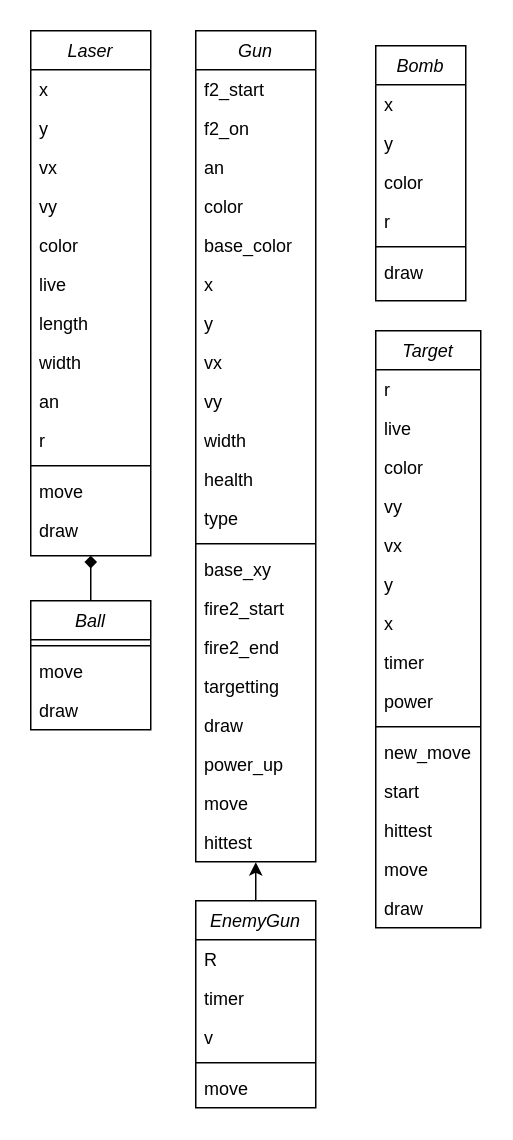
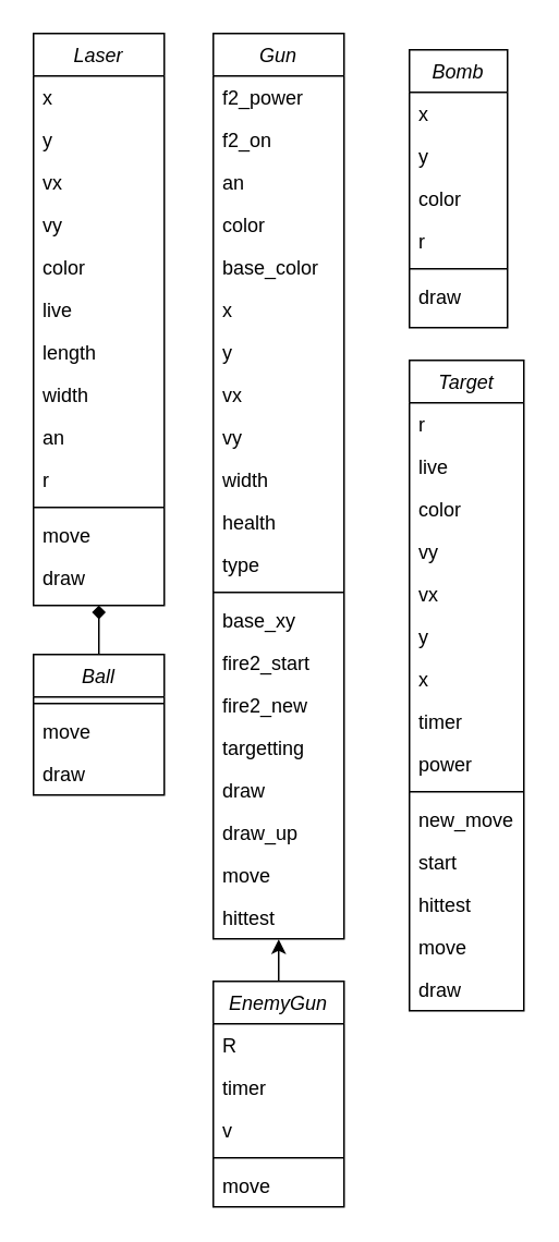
- <mxCell id="38" value="f2_start" style="text;align=left;verticalAlign=top;spacingLeft=4;spacingRight=4;overflow=hidden;rotatable=0;points=[[0,0.5],[1,0.5]];portConstraint=eastwest;rounded=0;shadow=0;html=0;" vertex="1" parent="37"><mxGeometry y="26" width="80" height="26" as="geometry" /></mxCell>
+ <mxCell id="38" value="f2_power" style="text;align=left;verticalAlign=top;spacingLeft=4;spacingRight=4;overflow=hidden;rotatable=0;points=[[0,0.5],[1,0.5]];portConstraint=eastwest;rounded=0;shadow=0;html=0;" vertex="1" parent="37"><mxGeometry y="26" width="80" height="26" as="geometry" /></mxCell>
- <mxCell id="53" value="fire2_end" style="text;align=left;verticalAlign=top;spacingLeft=4;spacingRight=4;overflow=hidden;rotatable=0;points=[[0,0.5],[1,0.5]];portConstraint=eastwest;" vertex="1" parent="37"><mxGeometry y="398" width="80" height="26" as="geometry" /></mxCell>
+ <mxCell id="53" value="fire2_new" style="text;align=left;verticalAlign=top;spacingLeft=4;spacingRight=4;overflow=hidden;rotatable=0;points=[[0,0.5],[1,0.5]];portConstraint=eastwest;" vertex="1" parent="37"><mxGeometry y="398" width="80" height="26" as="geometry" /></mxCell>
- <mxCell id="56" value="power_up" style="text;align=left;verticalAlign=top;spacingLeft=4;spacingRight=4;overflow=hidden;rotatable=0;points=[[0,0.5],[1,0.5]];portConstraint=eastwest;" vertex="1" parent="37"><mxGeometry y="476" width="80" height="26" as="geometry" /></mxCell>
+ <mxCell id="56" value="draw_up" style="text;align=left;verticalAlign=top;spacingLeft=4;spacingRight=4;overflow=hidden;rotatable=0;points=[[0,0.5],[1,0.5]];portConstraint=eastwest;" vertex="1" parent="37"><mxGeometry y="476" width="80" height="26" as="geometry" /></mxCell>
